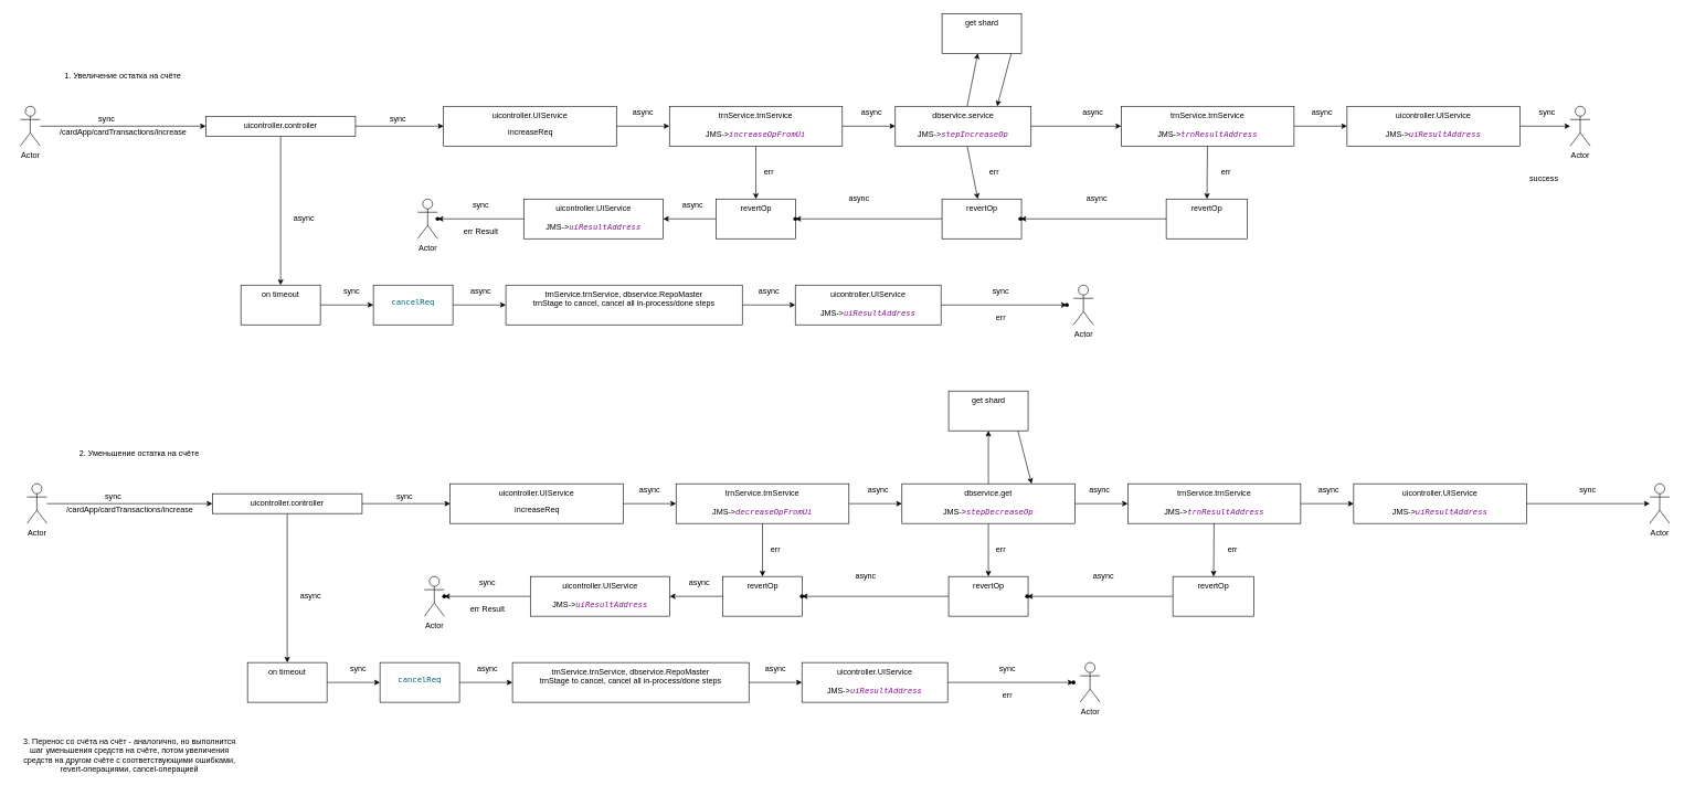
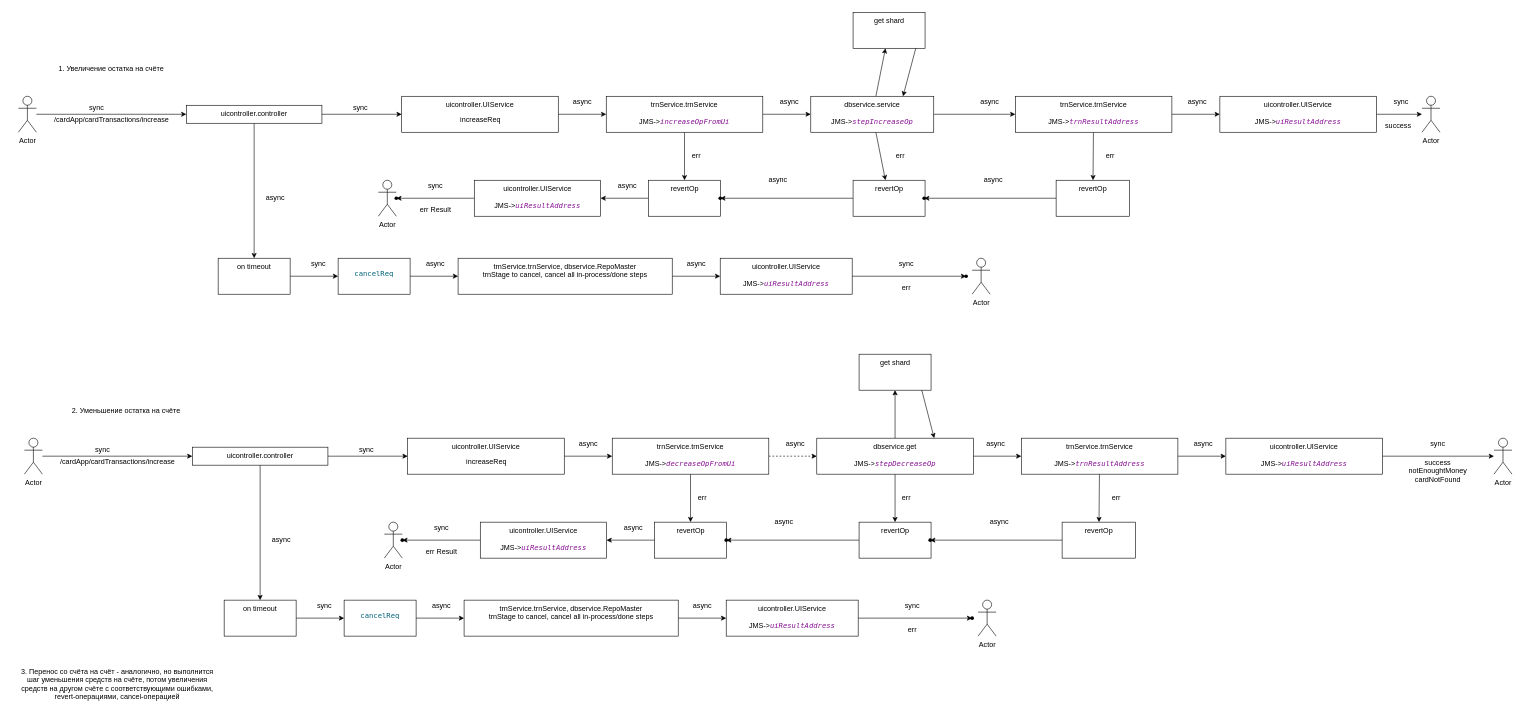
- <mxCell id="52" value="success" style="text;html=1;align=center;verticalAlign=middle;resizable=0;points=[];autosize=1;strokeColor=none;fillColor=none;" vertex="1" parent="1"><mxGeometry x="2300" y="260" width="60" height="20" as="geometry" /></mxCell>
+ <mxCell id="52" value="success" style="text;html=1;align=center;verticalAlign=middle;resizable=0;points=[];autosize=1;strokeColor=none;fillColor=none;" vertex="1" parent="1"><mxGeometry x="2300" y="200" width="60" height="20" as="geometry" /></mxCell>
- <mxCell id="83" value="" style="edgeStyle=none;html=1;" edge="1" parent="1" source="85" target="90"><mxGeometry relative="1" as="geometry" /></mxCell>
+ <mxCell id="83" value="" style="edgeStyle=none;html=1;dashed=1;" edge="1" parent="1" source="85" target="90"><mxGeometry relative="1" as="geometry" /></mxCell>
+ <mxCell id="121" value="success&lt;br&gt;notEnoughtMoney&lt;br&gt;cardNotFound&lt;br&gt;" style="text;html=1;align=center;verticalAlign=middle;resizable=0;points=[];autosize=1;strokeColor=none;fillColor=none;" vertex="1" parent="1"><mxGeometry x="2341" y="760" width="110" height="50" as="geometry" /></mxCell>
